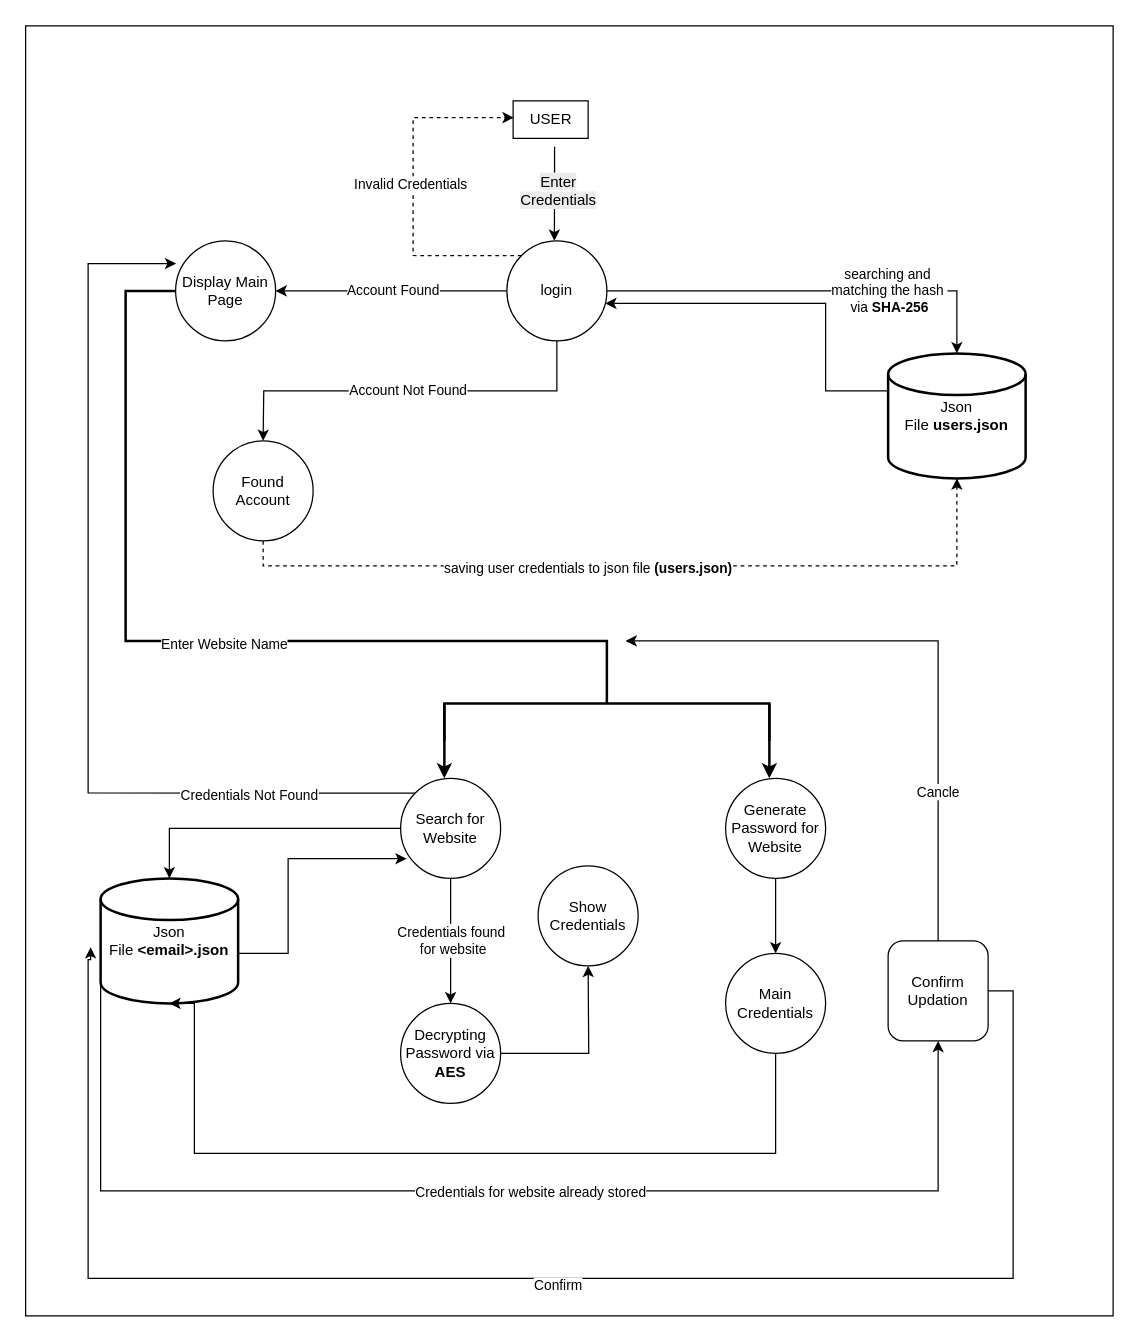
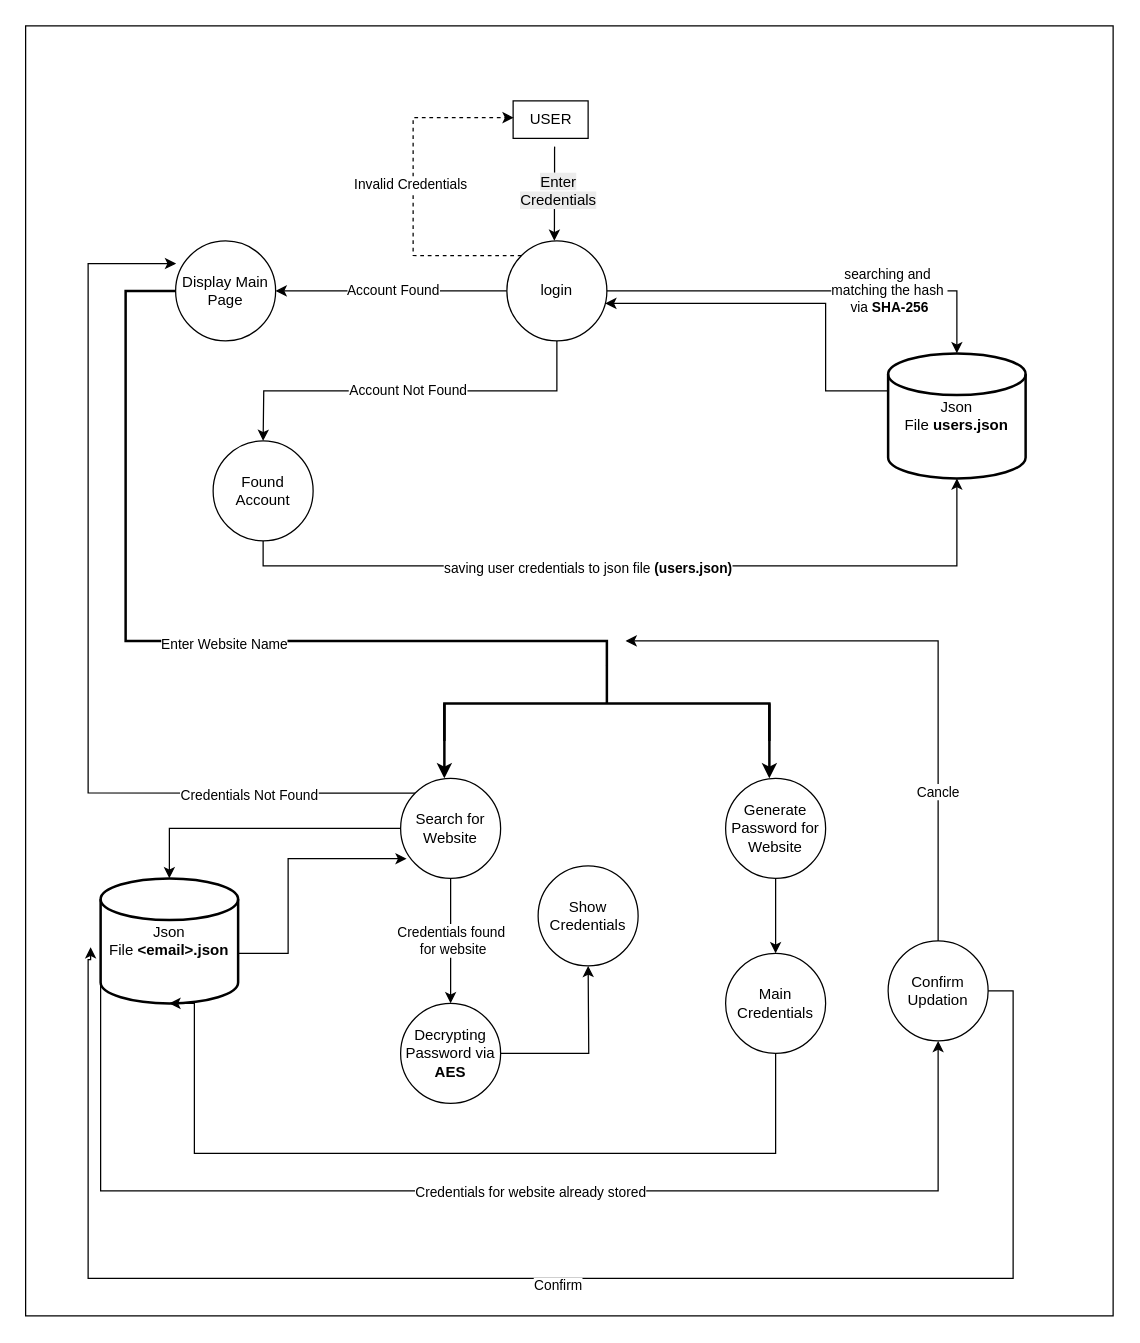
- <mxCell id="16" style="edgeStyle=orthogonalEdgeStyle;rounded=0;orthogonalLoop=1;jettySize=auto;html=1;exitX=0.5;exitY=1;exitDx=0;exitDy=0;entryX=0.5;entryY=1;entryDx=0;entryDy=0;entryPerimeter=0;dashed=1;" edge="1" parent="1" source="15" target="12"><mxGeometry relative="1" as="geometry" /></mxCell>
+ <mxCell id="16" style="edgeStyle=orthogonalEdgeStyle;rounded=0;orthogonalLoop=1;jettySize=auto;html=1;exitX=0.5;exitY=1;exitDx=0;exitDy=0;entryX=0.5;entryY=1;entryDx=0;entryDy=0;entryPerimeter=0;" edge="1" parent="1" source="15" target="12"><mxGeometry relative="1" as="geometry" /></mxCell>
- <mxCell id="44" value="Confirm Updation" style="whiteSpace=wrap;html=1;aspect=fixed;rounded=1;" vertex="1" parent="1"><mxGeometry x="710" y="752" width="80" height="80" as="geometry" /></mxCell>
+ <mxCell id="44" value="Confirm Updation" style="ellipse;whiteSpace=wrap;html=1;aspect=fixed;" vertex="1" parent="1"><mxGeometry x="710" y="752" width="80" height="80" as="geometry" /></mxCell>
